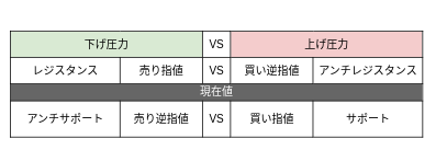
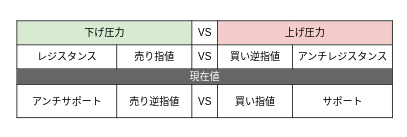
- <mxCell id="2" value="&lt;table xmlns=&quot;http://www.w3.org/1999/xhtml&quot; cellspacing=&quot;0&quot; cellpadding=&quot;0&quot; dir=&quot;ltr&quot; border=&quot;1&quot; style=&quot;table-layout:fixed;font-size:10pt;font-family:Arial;width:0px;border-collapse:collapse;border:none&quot; data-sheets-root=&quot;1&quot; data-sheets-baot=&quot;1&quot;&gt;&lt;colgroup&gt;&lt;col width=&quot;133&quot;&gt;&lt;col width=&quot;100&quot;&gt;&lt;col width=&quot;34&quot;&gt;&lt;col width=&quot;100&quot;&gt;&lt;col width=&quot;133&quot;&gt;&lt;/colgroup&gt;&lt;tbody&gt;&lt;tr style=&quot;height:32px;&quot;&gt;&lt;td style=&quot;border-top:1px solid #000000;border-right:1px solid #000000;border-bottom:1px solid #000000;border-left:1px solid #000000;overflow:hidden;padding:2px 3px 2px 3px;vertical-align:middle;background-color:#d9ead3;text-align:center;&quot; rowspan=&quot;1&quot; colspan=&quot;2&quot;&gt;下げ圧力&lt;/td&gt;&lt;td style=&quot;border-top:1px solid #000000;border-right:1px solid #000000;border-bottom:1px solid #000000;overflow:hidden;padding:2px 3px 2px 3px;vertical-align:middle;background-color:#ffffff;text-align:center;&quot;&gt;VS&lt;/td&gt;&lt;td style=&quot;border-top:1px solid #000000;border-right:1px solid #000000;border-bottom:1px solid #000000;overflow:hidden;padding:2px 3px 2px 3px;vertical-align:middle;background-color:#f4cccc;text-align:center;&quot; rowspan=&quot;1&quot; colspan=&quot;2&quot;&gt;上げ圧力&lt;/td&gt;&lt;/tr&gt;&lt;tr style=&quot;height:32px;&quot;&gt;&lt;td style=&quot;border-right:1px solid #000000;border-bottom:1px solid #000000;border-left:1px solid #000000;overflow:hidden;padding:2px 3px 2px 3px;vertical-align:middle;background-color:#ffffff;text-align:center;&quot;&gt;レジスタンス&lt;/td&gt;&lt;td style=&quot;border-right:1px solid #000000;border-bottom:1px solid #000000;overflow:hidden;padding:2px 3px 2px 3px;vertical-align:middle;background-color:#ffffff;text-align:center;&quot;&gt;売り指値&lt;/td&gt;&lt;td style=&quot;border-right:1px solid #000000;border-bottom:1px solid #000000;overflow:hidden;padding:2px 3px 2px 3px;vertical-align:middle;background-color:#ffffff;text-align:center;&quot;&gt;VS&lt;/td&gt;&lt;td style=&quot;border-right:1px solid #000000;border-bottom:1px solid #000000;overflow:hidden;padding:2px 3px 2px 3px;vertical-align:middle;background-color:#ffffff;text-align:center;&quot;&gt;買い逆指値&lt;/td&gt;&lt;td style=&quot;border-right:1px solid #000000;border-bottom:1px solid #000000;overflow:hidden;padding:2px 3px 2px 3px;vertical-align:middle;background-color:#ffffff;text-align:center;&quot;&gt;アンチレジスタンス&lt;/td&gt;&lt;/tr&gt;&lt;tr style=&quot;height:21px;&quot;&gt;&lt;td style=&quot;border-right:1px solid #000000;border-bottom:1px solid #000000;border-left:1px solid #000000;overflow:hidden;padding:2px 3px 2px 3px;vertical-align:middle;background-color:#666666;color:#ffffff;text-align:center;&quot; rowspan=&quot;1&quot; colspan=&quot;5&quot;&gt;現在値&lt;/td&gt;&lt;/tr&gt;&lt;tr style=&quot;height:44px;&quot;&gt;&lt;td style=&quot;border-right:1px solid #000000;border-bottom:1px solid #000000;border-left:1px solid #000000;overflow:hidden;padding:2px 3px 2px 3px;vertical-align:middle;background-color:#ffffff;text-align:center;&quot;&gt;アンチサポート&lt;/td&gt;&lt;td style=&quot;border-right:1px solid #000000;border-bottom:1px solid #000000;overflow:hidden;padding:2px 3px 2px 3px;vertical-align:middle;background-color:#ffffff;text-align:center;&quot;&gt;売り逆指値&lt;/td&gt;&lt;td style=&quot;border-right:1px solid #000000;border-bottom:1px solid #000000;overflow:hidden;padding:2px 3px 2px 3px;vertical-align:middle;background-color:#ffffff;text-align:center;&quot;&gt;VS&lt;/td&gt;&lt;td style=&quot;border-right:1px solid #000000;border-bottom:1px solid #000000;overflow:hidden;padding:2px 3px 2px 3px;vertical-align:middle;background-color:#ffffff;text-align:center;&quot;&gt;買い指値&lt;/td&gt;&lt;td style=&quot;border-right:1px solid #000000;border-bottom:1px solid #000000;overflow:hidden;padding:2px 3px 2px 3px;vertical-align:middle;background-color:#ffffff;text-align:center;&quot;&gt;サポート&lt;/td&gt;&lt;/tr&gt;&lt;/tbody&gt;&lt;/table&gt;" style="text;whiteSpace=wrap;html=1;" parent="1" vertex="1"><mxGeometry x="10" y="30" width="500" height="140" as="geometry" /></mxCell>
+ <mxCell id="2" value="&lt;table xmlns=&quot;http://www.w3.org/1999/xhtml&quot; cellspacing=&quot;0&quot; cellpadding=&quot;0&quot; dir=&quot;ltr&quot; border=&quot;1&quot; style=&quot;table-layout:fixed;font-size:10pt;font-family:Arial;width:0px;border-collapse:collapse;border:none&quot; data-sheets-root=&quot;1&quot; data-sheets-baot=&quot;1&quot;&gt;&lt;colgroup&gt;&lt;col width=&quot;133&quot;&gt;&lt;col width=&quot;100&quot;&gt;&lt;col width=&quot;34&quot;&gt;&lt;col width=&quot;100&quot;&gt;&lt;col width=&quot;133&quot;&gt;&lt;/colgroup&gt;&lt;tbody&gt;&lt;tr style=&quot;height:32px;&quot;&gt;&lt;td style=&quot;border-top:1px solid #000000;border-right:1px solid #000000;border-bottom:1px solid #000000;border-left:1px solid #000000;overflow:hidden;padding:2px 3px 2px 3px;vertical-align:middle;background-color:#d9ead3;text-align:center;&quot; rowspan=&quot;1&quot; colspan=&quot;2&quot;&gt;下げ圧力&lt;/td&gt;&lt;td style=&quot;border-top:1px solid #000000;border-right:1px solid #000000;border-bottom:1px solid #000000;overflow:hidden;padding:2px 3px 2px 3px;vertical-align:middle;background-color:#ffffff;text-align:center;&quot;&gt;VS&lt;/td&gt;&lt;td style=&quot;border-top:1px solid #000000;border-right:1px solid #000000;border-bottom:1px solid #000000;overflow:hidden;padding:2px 3px 2px 3px;vertical-align:middle;background-color:#f4cccc;text-align:center;&quot; rowspan=&quot;1&quot; colspan=&quot;2&quot;&gt;上げ圧力&lt;/td&gt;&lt;/tr&gt;&lt;tr style=&quot;height:32px;&quot;&gt;&lt;td style=&quot;border-right:1px solid #000000;border-bottom:1px solid #000000;border-left:1px solid #000000;overflow:hidden;padding:2px 3px 2px 3px;vertical-align:middle;background-color:#ffffff;text-align:center;&quot;&gt;レジスタンス&lt;/td&gt;&lt;td style=&quot;border-right:1px solid #000000;border-bottom:1px solid #000000;overflow:hidden;padding:2px 3px 2px 3px;vertical-align:middle;background-color:#ffffff;text-align:center;&quot;&gt;売り指値&lt;/td&gt;&lt;td style=&quot;border-right:1px solid #000000;border-bottom:1px solid #000000;overflow:hidden;padding:2px 3px 2px 3px;vertical-align:middle;background-color:#ffffff;text-align:center;&quot;&gt;VS&lt;/td&gt;&lt;td style=&quot;border-right:1px solid #000000;border-bottom:1px solid #000000;overflow:hidden;padding:2px 3px 2px 3px;vertical-align:middle;background-color:#ffffff;text-align:center;&quot;&gt;買い逆指値&lt;/td&gt;&lt;td style=&quot;border-right:1px solid #000000;border-bottom:1px solid #000000;overflow:hidden;padding:2px 3px 2px 3px;vertical-align:middle;background-color:#ffffff;text-align:center;&quot;&gt;アンチレジスタンス&lt;/td&gt;&lt;/tr&gt;&lt;tr style=&quot;height:21px;&quot;&gt;&lt;td style=&quot;border-right:1px solid #000000;border-bottom:1px solid #000000;border-left:1px solid #000000;overflow:hidden;padding:2px 3px 2px 3px;vertical-align:middle;background-color:#666666;color:#ffffff;text-align:center;&quot; rowspan=&quot;1&quot; colspan=&quot;5&quot;&gt;現在値&lt;/td&gt;&lt;/tr&gt;&lt;tr style=&quot;height:44px;&quot;&gt;&lt;td style=&quot;border-right:1px solid #000000;border-bottom:1px solid #000000;border-left:1px solid #000000;overflow:hidden;padding:2px 3px 2px 3px;vertical-align:middle;background-color:#ffffff;text-align:center;&quot;&gt;アンチサポート&lt;/td&gt;&lt;td style=&quot;border-right:1px solid #000000;border-bottom:1px solid #000000;overflow:hidden;padding:2px 3px 2px 3px;vertical-align:middle;background-color:#ffffff;text-align:center;&quot;&gt;売り逆指値&lt;/td&gt;&lt;td style=&quot;border-right:1px solid #000000;border-bottom:1px solid #000000;overflow:hidden;padding:2px 3px 2px 3px;vertical-align:middle;background-color:#ffffff;text-align:center;&quot;&gt;VS&lt;/td&gt;&lt;td style=&quot;border-right:1px solid #000000;border-bottom:1px solid #000000;overflow:hidden;padding:2px 3px 2px 3px;vertical-align:middle;background-color:#ffffff;text-align:center;&quot;&gt;買い指値&lt;/td&gt;&lt;td style=&quot;border-right:1px solid #000000;border-bottom:1px solid #000000;overflow:hidden;padding:2px 3px 2px 3px;vertical-align:middle;background-color:#ffffff;text-align:center;&quot;&gt;サポート&lt;/td&gt;&lt;/tr&gt;&lt;/tbody&gt;&lt;/table&gt;" style="text;whiteSpace=wrap;html=1;" parent="1" vertex="1"><mxGeometry x="20" y="20" width="500" height="140" as="geometry" /></mxCell>
